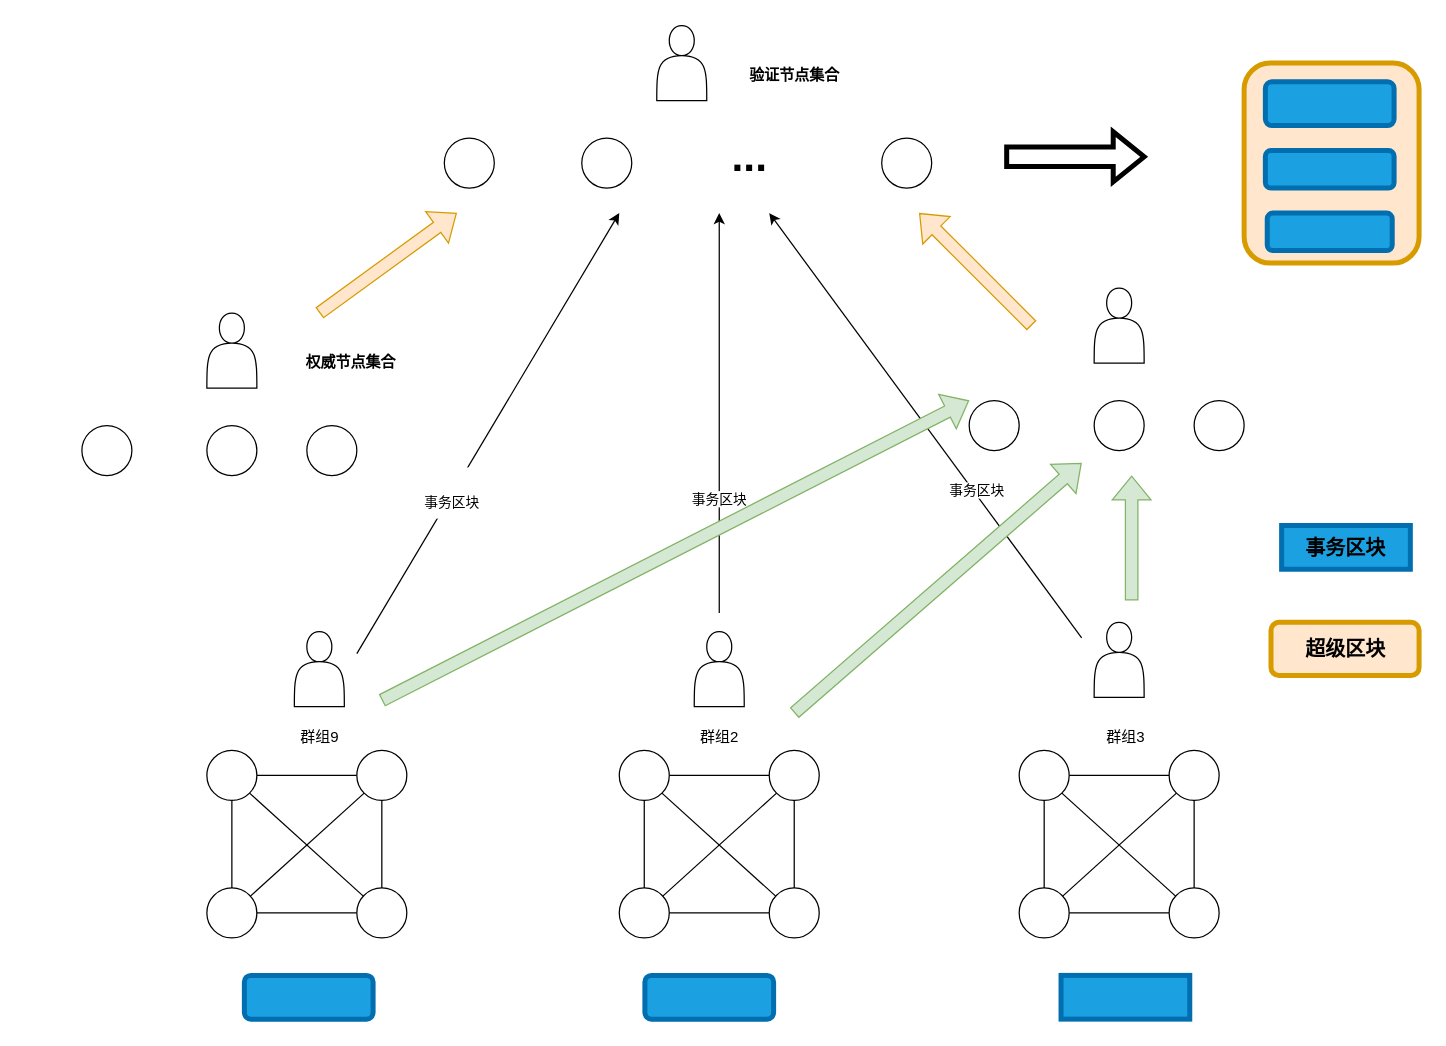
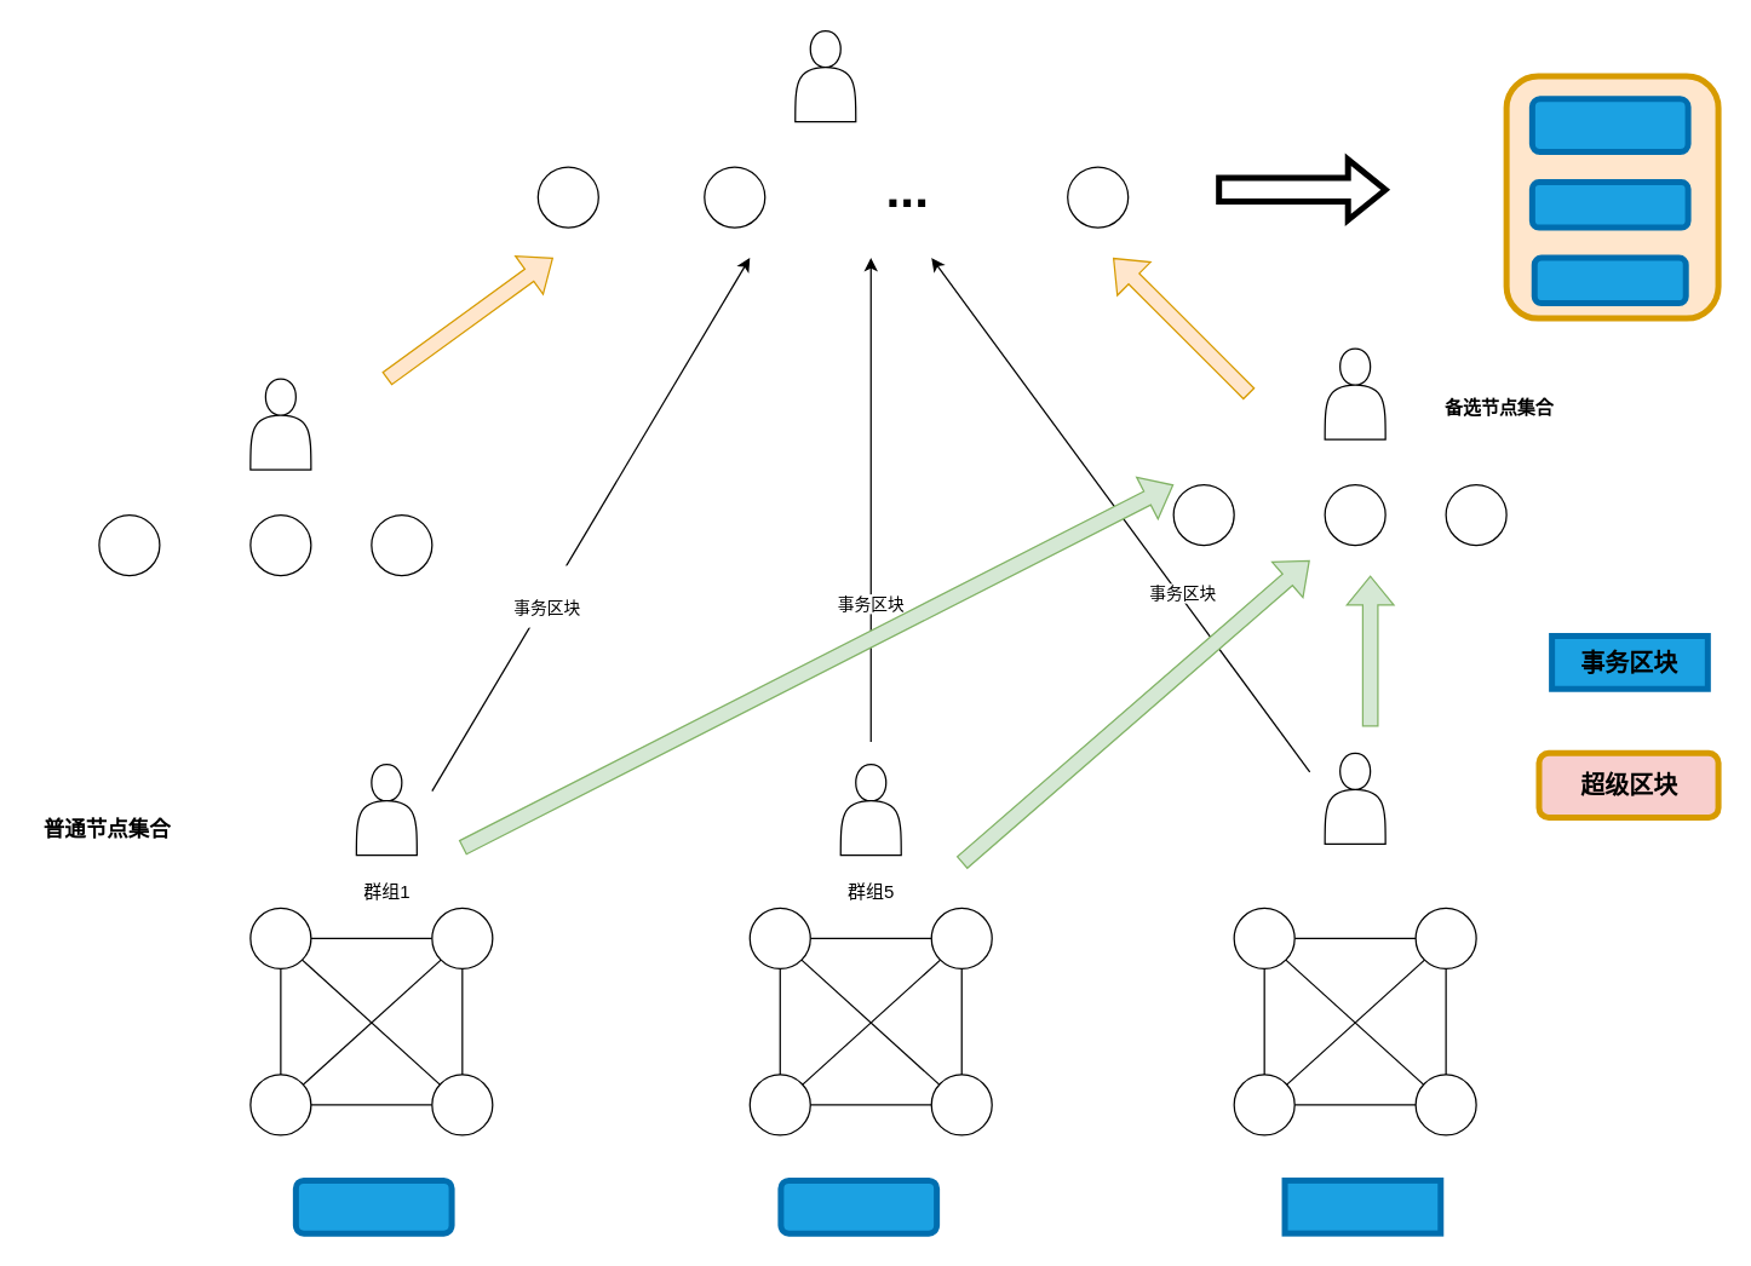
- <mxCell id="4" value="验证节点集合" style="text;html=1;align=center;verticalAlign=middle;resizable=0;points=[];autosize=1;strokeColor=none;fillColor=none;fontStyle=1" parent="1" vertex="1"><mxGeometry x="590" y="50" width="90" height="20" as="geometry" /></mxCell>
+ <mxCell id="16" value="备选节点集合" style="text;html=1;align=center;verticalAlign=middle;resizable=0;points=[];autosize=1;strokeColor=none;fillColor=none;fontStyle=1" parent="1" vertex="1"><mxGeometry x="945" y="260" width="90" height="20" as="geometry" /></mxCell>
- <mxCell id="10" value="权威节点集合" style="text;html=1;align=center;verticalAlign=middle;resizable=0;points=[];autosize=1;strokeColor=none;fillColor=none;fontStyle=1" parent="1" vertex="1"><mxGeometry x="235" y="280" width="90" height="20" as="geometry" /></mxCell>
- <mxCell id="75" value="超级区块" style="rounded=1;whiteSpace=wrap;html=1;fontSize=16;strokeWidth=4;fillColor=#ffe6cc;strokeColor=#d79b00;fontColor=#000000;fontStyle=1" vertex="1" parent="1"><mxGeometry x="1016.5" y="497.5" width="118.5" height="42.5" as="geometry" /></mxCell>
+ <mxCell id="75" value="超级区块" style="rounded=1;whiteSpace=wrap;html=1;fontSize=16;strokeWidth=4;fillColor=#f8cecc;strokeColor=#d79b00;fontColor=#000000;fontStyle=1;" vertex="1" parent="1"><mxGeometry x="1016.5" y="497.5" width="118.5" height="42.5" as="geometry" /></mxCell>
+ <mxCell id="59" value="&lt;b&gt;&lt;font style=&quot;font-size: 14px&quot;&gt;普通节点集合&lt;/font&gt;&lt;/b&gt;" style="text;html=1;align=center;verticalAlign=middle;resizable=0;points=[];autosize=1;strokeColor=none;fillColor=none;" parent="1" vertex="1"><mxGeometry x="20" y="537.5" width="100" height="20" as="geometry" /></mxCell>
- <mxCell id="62" value="群组9" style="text;html=1;align=center;verticalAlign=middle;resizable=0;points=[];autosize=1;strokeColor=none;fillColor=none;" parent="1" vertex="1"><mxGeometry x="230" y="580" width="50" height="20" as="geometry" /></mxCell>
+ <mxCell id="62" value="群组1" style="text;html=1;align=center;verticalAlign=middle;resizable=0;points=[];autosize=1;strokeColor=none;fillColor=none;" parent="1" vertex="1"><mxGeometry x="230" y="580" width="50" height="20" as="geometry" /></mxCell>
- <mxCell id="61" value="群组2" style="text;html=1;align=center;verticalAlign=middle;resizable=0;points=[];autosize=1;strokeColor=none;fillColor=none;" parent="1" vertex="1"><mxGeometry x="550" y="580" width="50" height="20" as="geometry" /></mxCell>
+ <mxCell id="61" value="群组5" style="text;html=1;align=center;verticalAlign=middle;resizable=0;points=[];autosize=1;strokeColor=none;fillColor=none;" parent="1" vertex="1"><mxGeometry x="550" y="580" width="50" height="20" as="geometry" /></mxCell>
- <mxCell id="60" value="群组3" style="text;html=1;align=center;verticalAlign=middle;resizable=0;points=[];autosize=1;strokeColor=none;fillColor=none;" parent="1" vertex="1"><mxGeometry x="875" y="580" width="50" height="20" as="geometry" /></mxCell>
